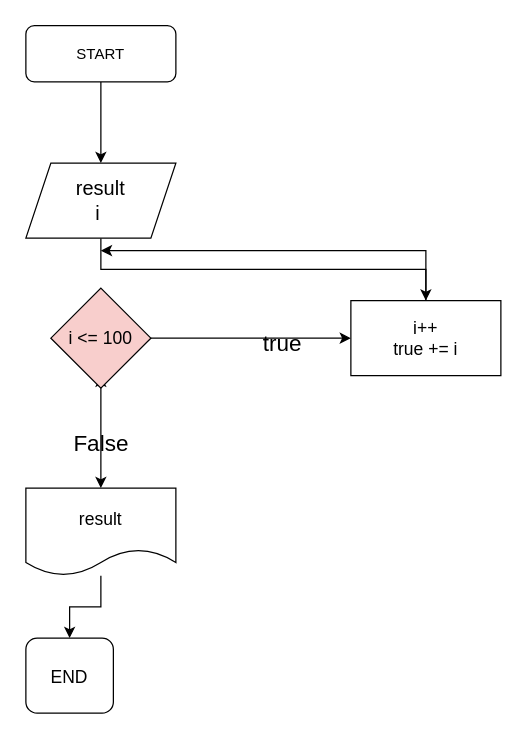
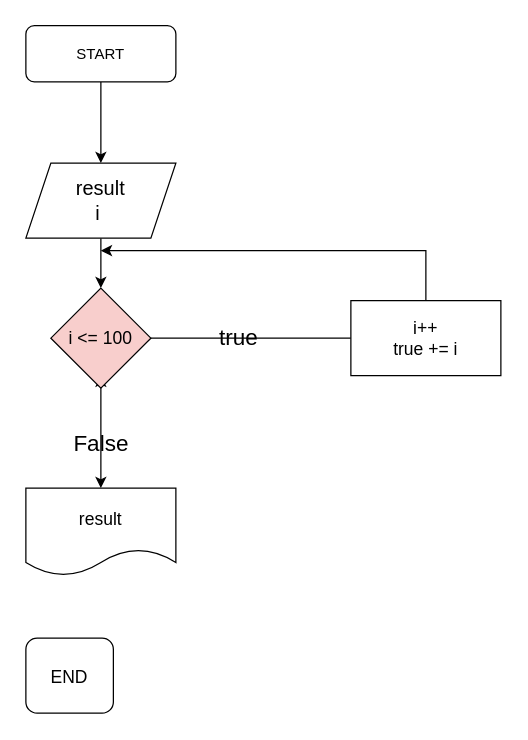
- <mxCell id="4" style="edgeStyle=orthogonalEdgeStyle;rounded=0;orthogonalLoop=1;jettySize=auto;html=1;exitX=0.5;exitY=1;exitDx=0;exitDy=0;fontSize=14;" edge="1" parent="1" source="5" target="12"><mxGeometry relative="1" as="geometry" /></mxCell>
+ <mxCell id="4" style="edgeStyle=orthogonalEdgeStyle;rounded=0;orthogonalLoop=1;jettySize=auto;html=1;exitX=0.5;exitY=1;exitDx=0;exitDy=0;fontSize=14;" edge="1" parent="1" source="5" target="9"><mxGeometry relative="1" as="geometry" /></mxCell>
- <mxCell id="7" style="edgeStyle=orthogonalEdgeStyle;rounded=0;orthogonalLoop=1;jettySize=auto;html=1;fontSize=18;" edge="1" parent="1" source="9" target="12"><mxGeometry relative="1" as="geometry"><Array as="points"><mxPoint x="210" y="270" /><mxPoint x="210" y="270" /></Array></mxGeometry></mxCell>
+ <mxCell id="7" style="edgeStyle=orthogonalEdgeStyle;rounded=0;orthogonalLoop=1;jettySize=auto;html=1;fontSize=18;endArrow=none;" edge="1" parent="1" source="9" target="12"><mxGeometry relative="1" as="geometry"><Array as="points"><mxPoint x="210" y="270" /><mxPoint x="210" y="270" /></Array></mxGeometry></mxCell>
- <mxCell id="15" value="true" style="text;html=1;align=center;verticalAlign=middle;resizable=0;points=[];autosize=1;strokeColor=none;fillColor=none;fontSize=18;" vertex="1" parent="1"><mxGeometry x="200" y="255" width="50" height="40" as="geometry" /></mxCell>
+ <mxCell id="15" value="true" style="text;html=1;align=center;verticalAlign=middle;resizable=0;points=[];autosize=1;strokeColor=none;fillColor=none;fontSize=18;" vertex="1" parent="1"><mxGeometry x="165" y="250" width="50" height="40" as="geometry" /></mxCell>
- <mxCell id="13" style="edgeStyle=orthogonalEdgeStyle;rounded=0;orthogonalLoop=1;jettySize=auto;html=1;entryX=0.5;entryY=0;entryDx=0;entryDy=0;fontSize=18;" edge="1" parent="1" source="14" target="16"><mxGeometry relative="1" as="geometry" /></mxCell>
